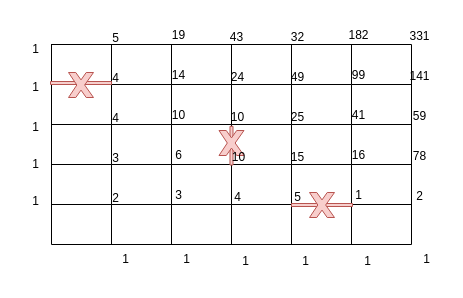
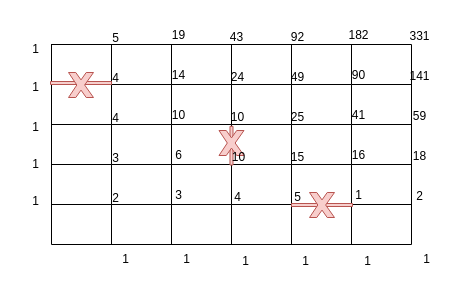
- <mxCell id="63" value="32" style="text;html=1;align=center;verticalAlign=middle;resizable=0;points=[];autosize=1;strokeColor=none;fillColor=none;" vertex="1" parent="1"><mxGeometry x="277" y="22" width="40" height="30" as="geometry" /></mxCell>
+ <mxCell id="63" value="92" style="text;html=1;align=center;verticalAlign=middle;resizable=0;points=[];autosize=1;strokeColor=none;fillColor=none;" vertex="1" parent="1"><mxGeometry x="277" y="22" width="40" height="30" as="geometry" /></mxCell>
- <mxCell id="71" value="99" style="text;html=1;align=center;verticalAlign=middle;resizable=0;points=[];autosize=1;strokeColor=none;fillColor=none;" vertex="1" parent="1"><mxGeometry x="338" y="60" width="40" height="30" as="geometry" /></mxCell>
+ <mxCell id="71" value="90" style="text;html=1;align=center;verticalAlign=middle;resizable=0;points=[];autosize=1;strokeColor=none;fillColor=none;" vertex="1" parent="1"><mxGeometry x="338" y="60" width="40" height="30" as="geometry" /></mxCell>
- <mxCell id="76" value="78" style="text;html=1;align=center;verticalAlign=middle;resizable=0;points=[];autosize=1;strokeColor=none;fillColor=none;" vertex="1" parent="1"><mxGeometry x="399" y="141" width="40" height="30" as="geometry" /></mxCell>
+ <mxCell id="76" value="18" style="text;html=1;align=center;verticalAlign=middle;resizable=0;points=[];autosize=1;strokeColor=none;fillColor=none;" vertex="1" parent="1"><mxGeometry x="399" y="141" width="40" height="30" as="geometry" /></mxCell>
